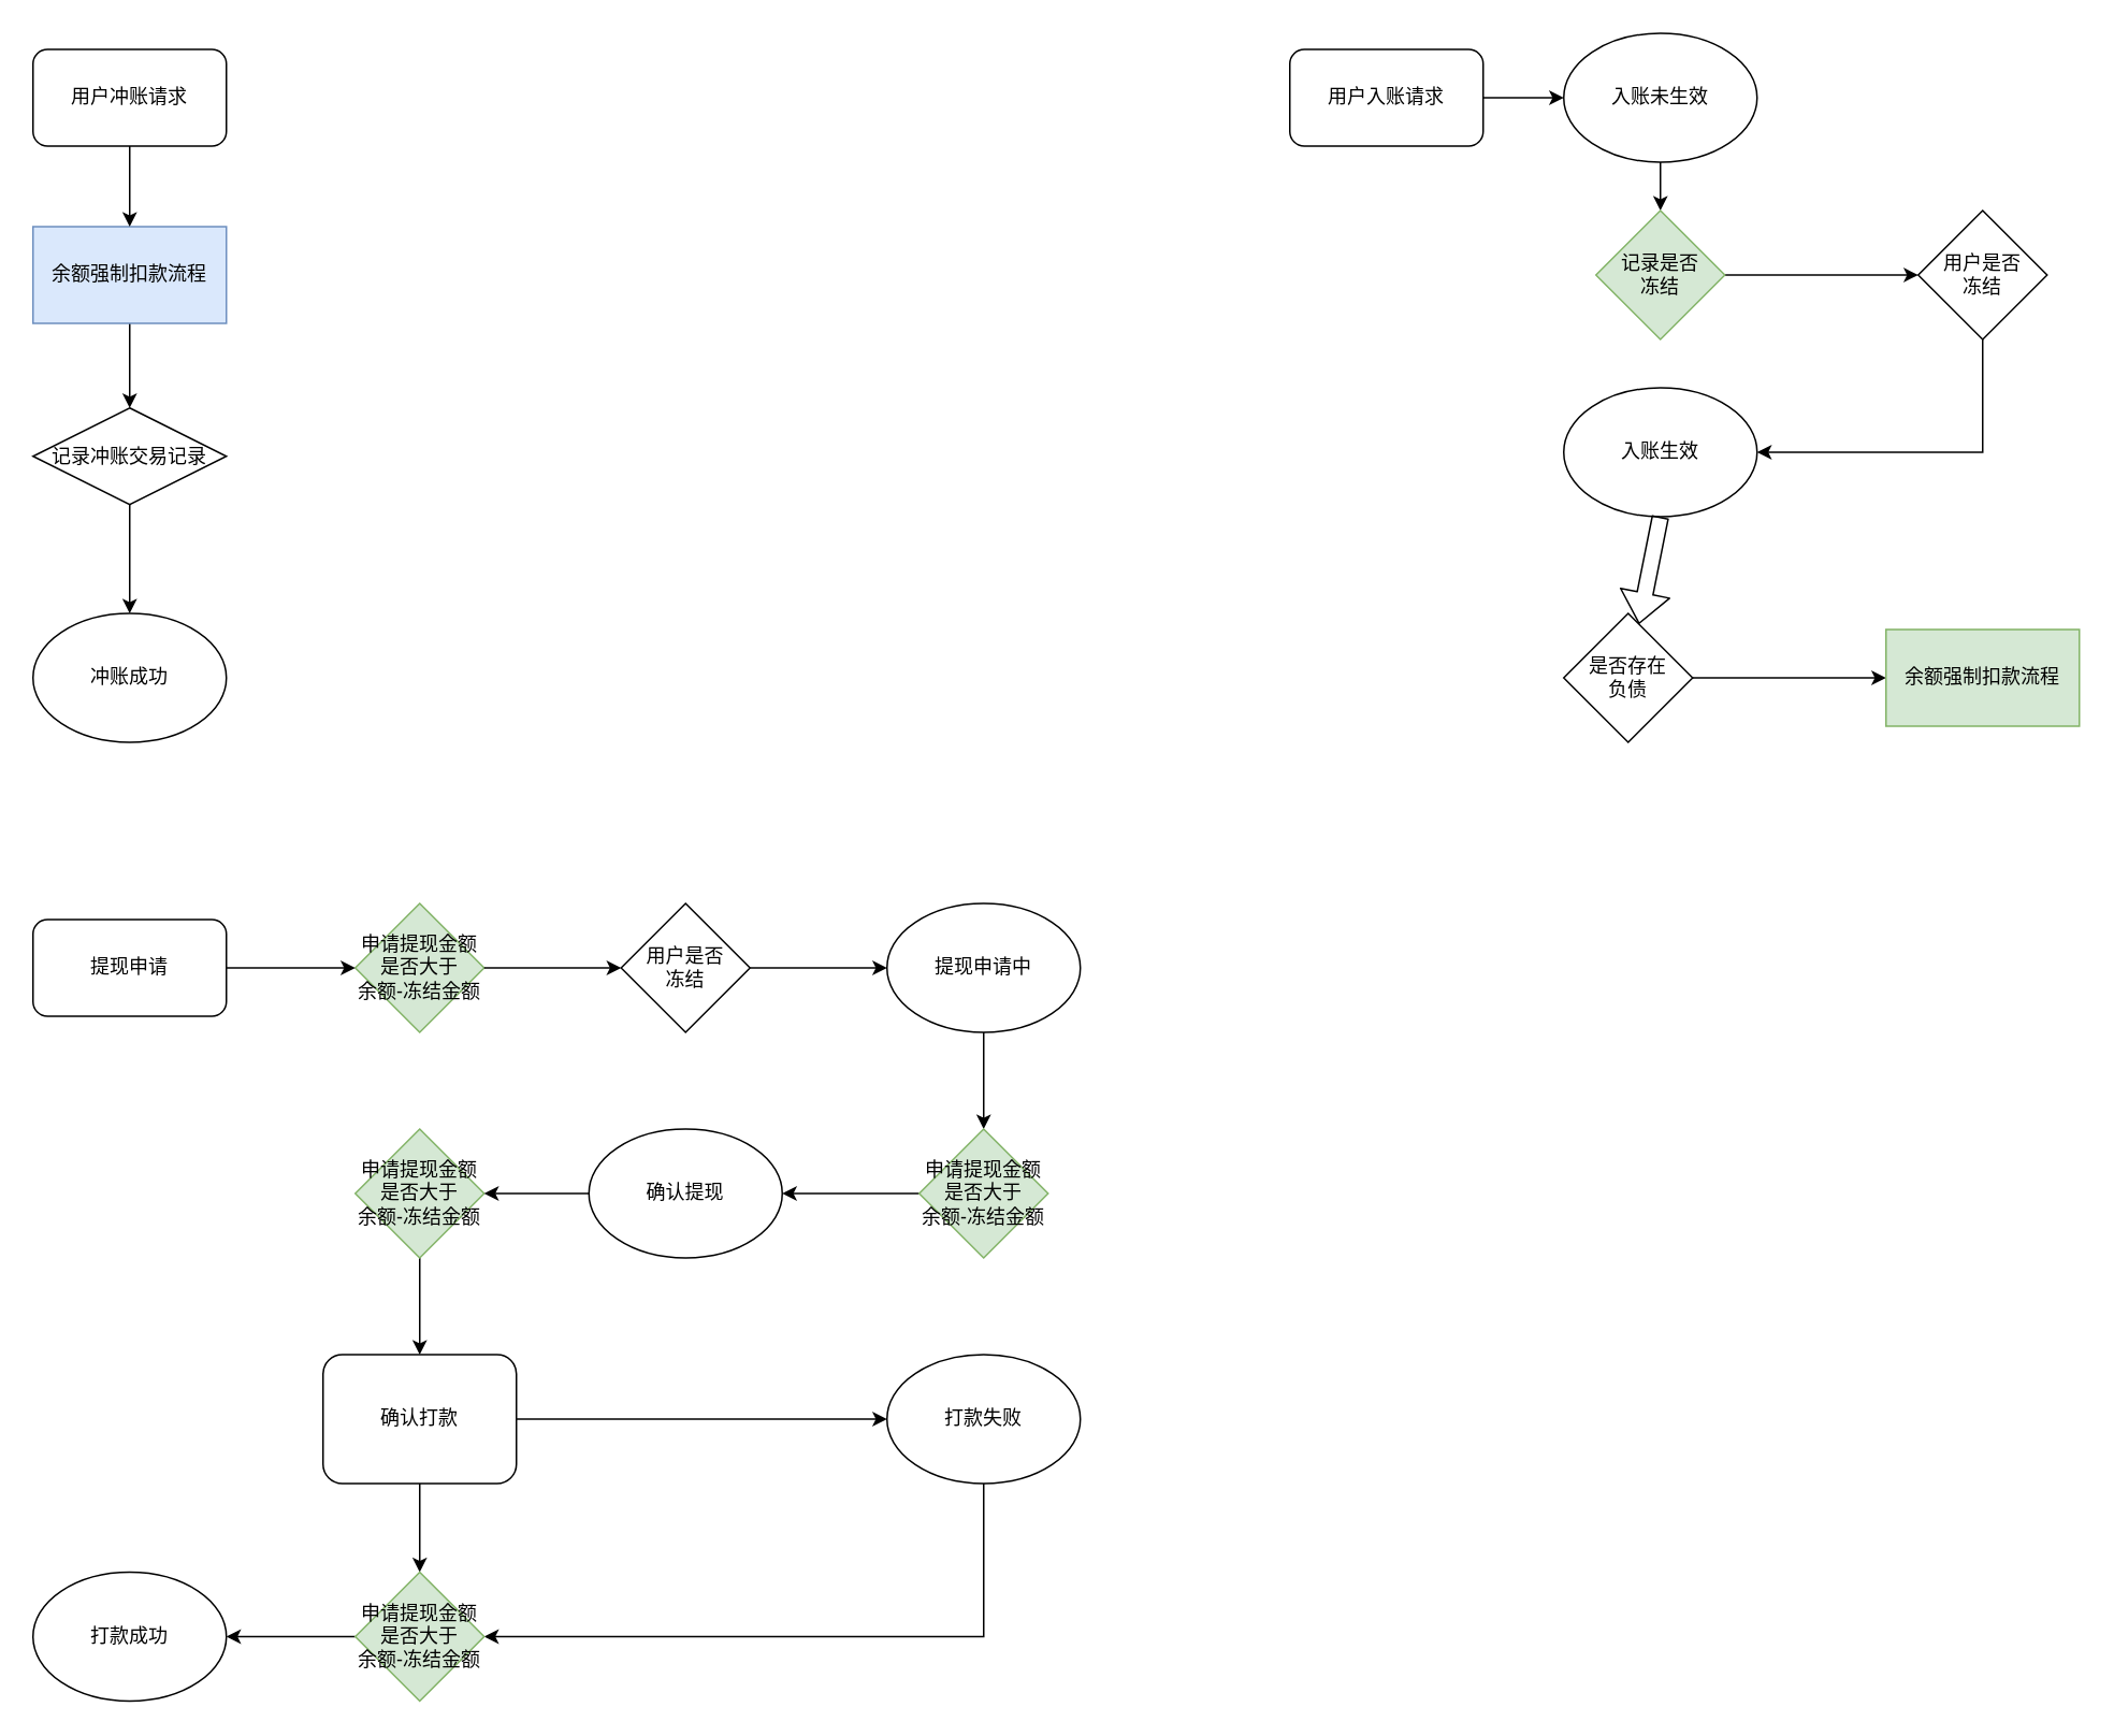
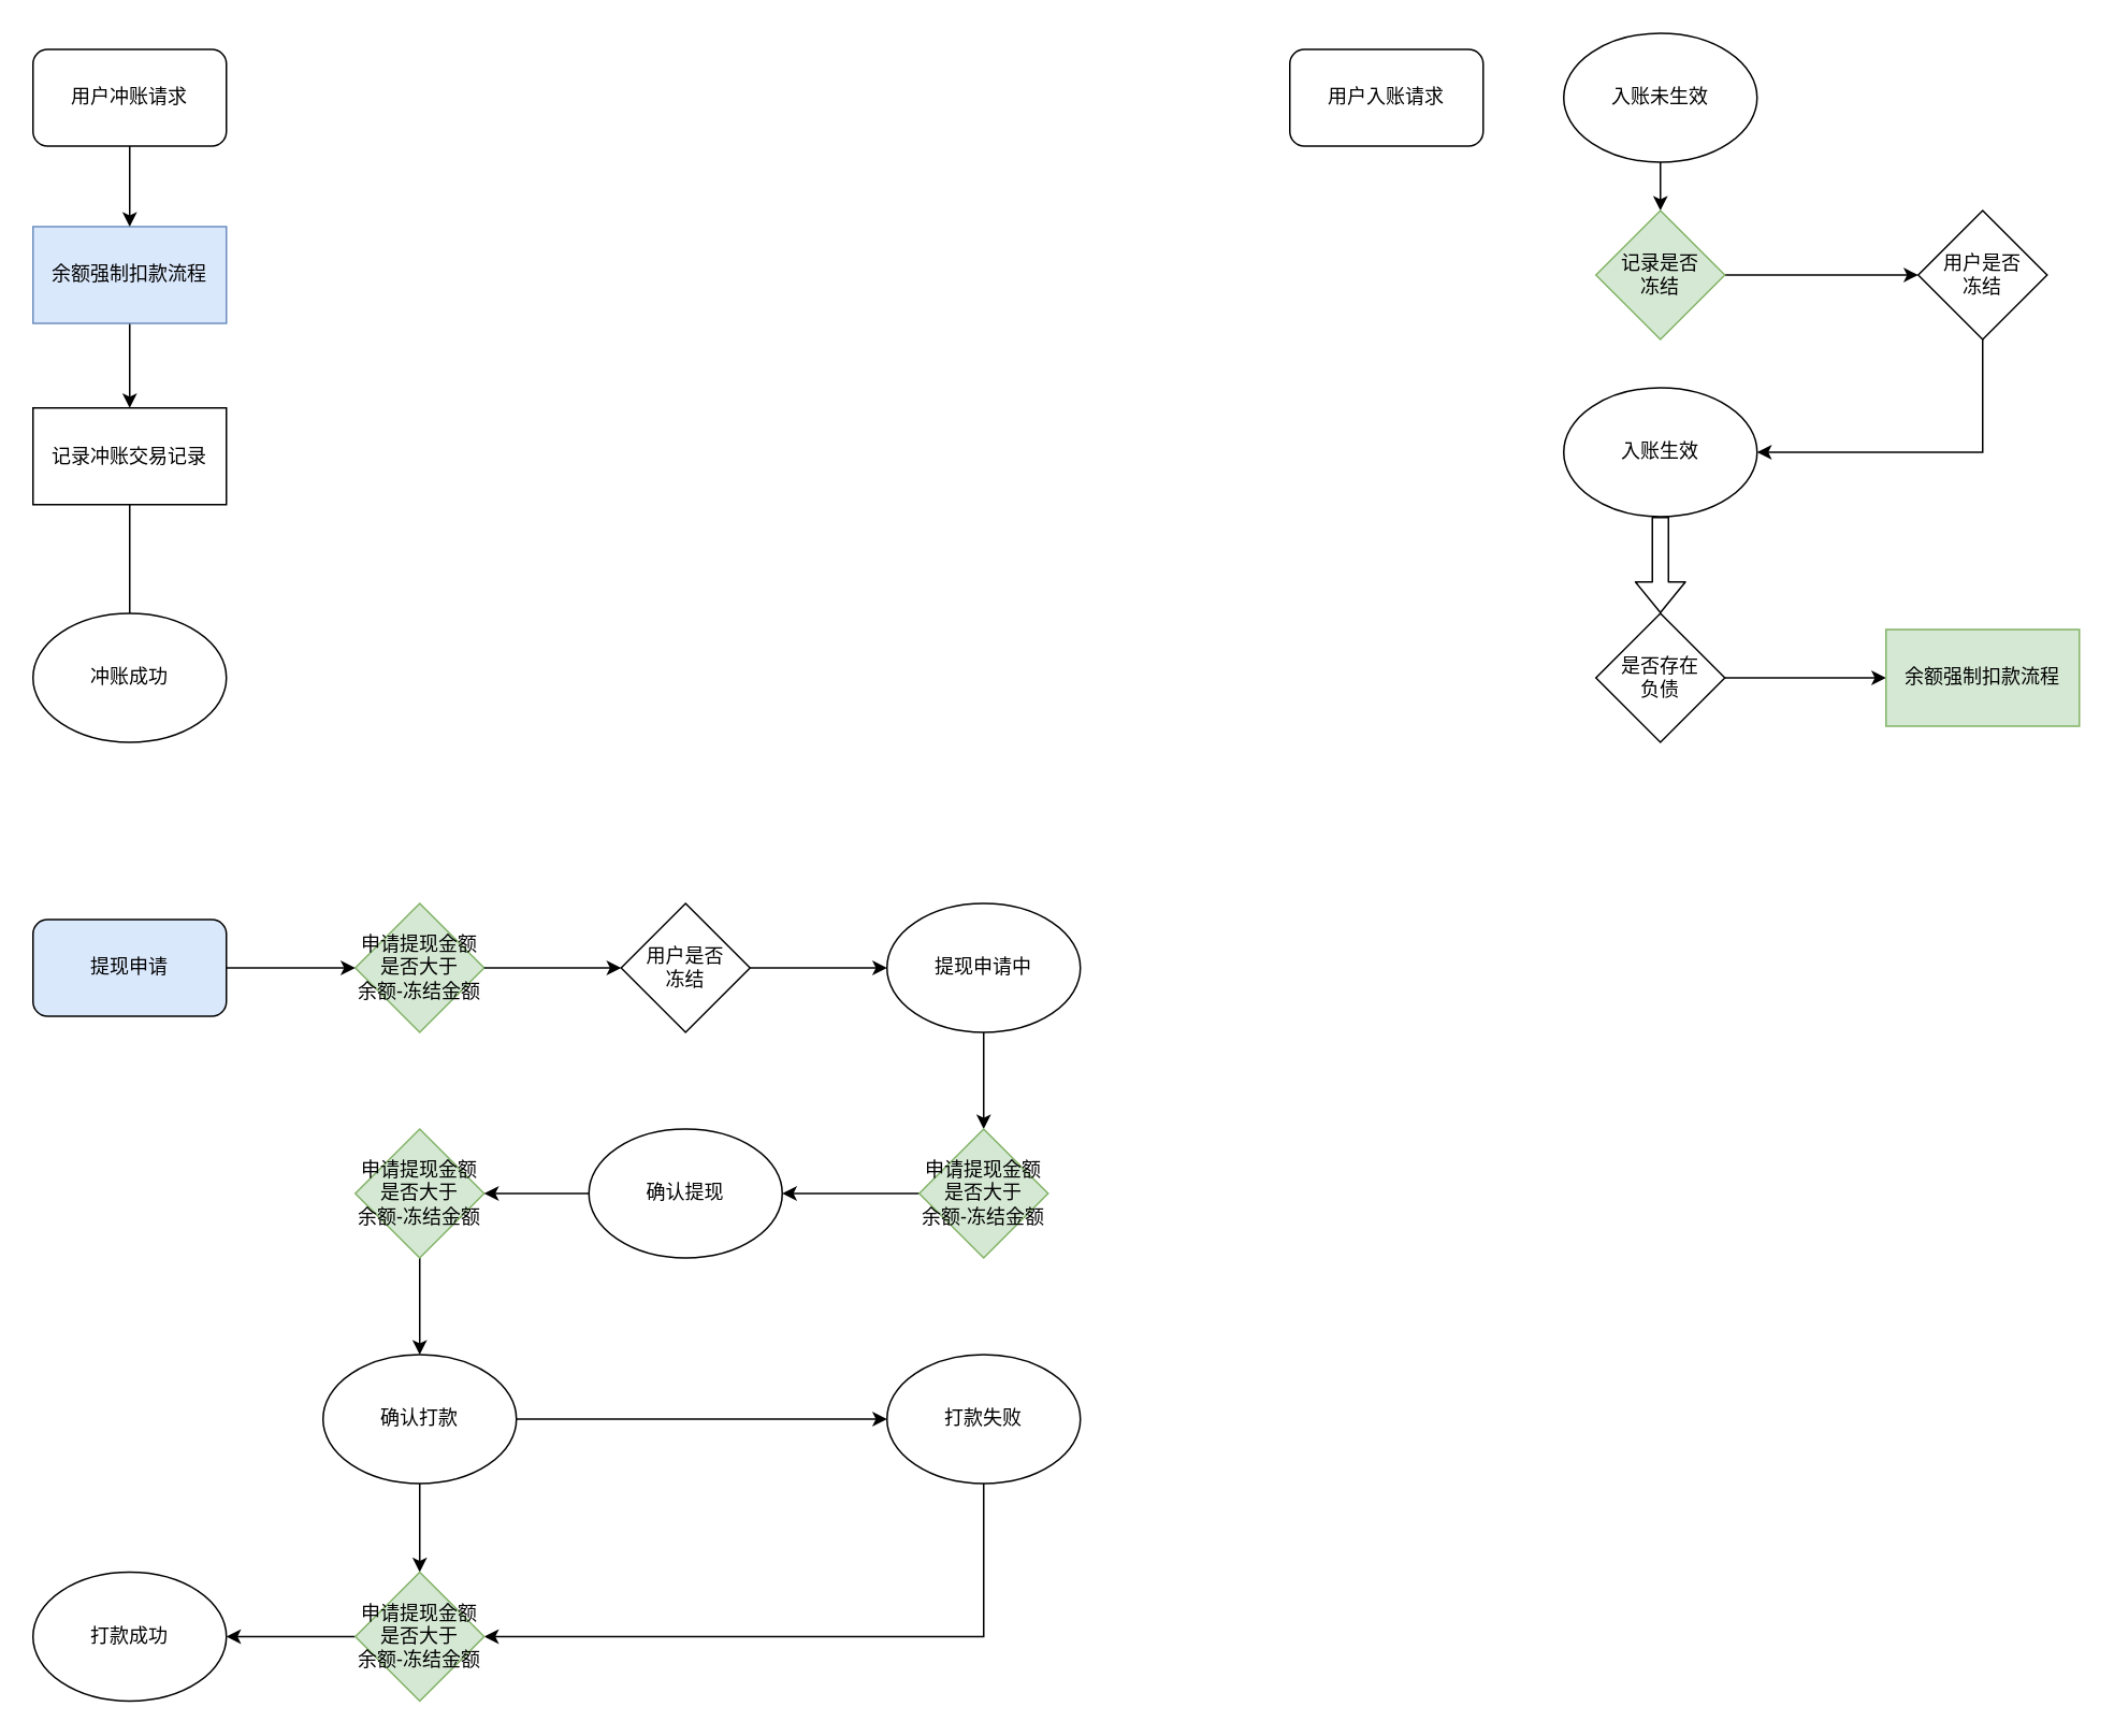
- <mxCell id="7" style="edgeStyle=orthogonalEdgeStyle;rounded=0;orthogonalLoop=1;jettySize=auto;html=1;exitX=1;exitY=0.5;exitDx=0;exitDy=0;entryX=0;entryY=0.5;entryDx=0;entryDy=0;" edge="1" parent="1" source="34" target="4"><mxGeometry relative="1" as="geometry"><mxPoint x="850.412" y="59.824" as="sourcePoint" /><mxPoint x="760" y="60" as="targetPoint" /></mxGeometry></mxCell>
- <mxCell id="41" value="记录冲账交易记录" style="rhombus;whiteSpace=wrap;html=1;" vertex="1" parent="1"><mxGeometry x="20" y="252.5" width="120" height="60" as="geometry" /></mxCell>
+ <mxCell id="41" value="记录冲账交易记录" style="rounded=0;whiteSpace=wrap;html=1;" vertex="1" parent="1"><mxGeometry x="20" y="252.5" width="120" height="60" as="geometry" /></mxCell>
- <mxCell id="40" style="edgeStyle=orthogonalEdgeStyle;rounded=0;orthogonalLoop=1;jettySize=auto;html=1;exitX=0.5;exitY=1;exitDx=0;exitDy=0;entryX=0.5;entryY=0;entryDx=0;entryDy=0;" edge="1" parent="1" source="41" target="12"><mxGeometry relative="1" as="geometry" /></mxCell>
+ <mxCell id="40" style="edgeStyle=orthogonalEdgeStyle;rounded=0;orthogonalLoop=1;jettySize=auto;html=1;exitX=0.5;exitY=1;exitDx=0;exitDy=0;entryX=0.5;entryY=0;entryDx=0;entryDy=0;endArrow=none;" edge="1" parent="1" source="41" target="12"><mxGeometry relative="1" as="geometry" /></mxCell>
- <mxCell id="9" value="是否存在&lt;br&gt;负债" style="rhombus;whiteSpace=wrap;html=1;" vertex="1" parent="1"><mxGeometry x="970" y="380" width="80" height="80" as="geometry" /></mxCell>
+ <mxCell id="9" value="是否存在&lt;br&gt;负债" style="rhombus;whiteSpace=wrap;html=1;" vertex="1" parent="1"><mxGeometry x="990" y="380" width="80" height="80" as="geometry" /></mxCell>
- <mxCell id="33" value="提现申请" style="rounded=1;whiteSpace=wrap;html=1;" vertex="1" parent="1"><mxGeometry x="20" y="570" width="120" height="60" as="geometry" /></mxCell>
+ <mxCell id="33" value="提现申请" style="rounded=1;whiteSpace=wrap;html=1;fillColor=#dae8fc;" vertex="1" parent="1"><mxGeometry x="20" y="570" width="120" height="60" as="geometry" /></mxCell>
- <mxCell id="19" value="确认打款" style="whiteSpace=wrap;html=1;rounded=1;" vertex="1" parent="1"><mxGeometry x="200" y="840" width="120" height="80" as="geometry" /></mxCell>
+ <mxCell id="19" value="确认打款" style="ellipse;whiteSpace=wrap;html=1;" vertex="1" parent="1"><mxGeometry x="200" y="840" width="120" height="80" as="geometry" /></mxCell>
